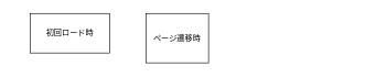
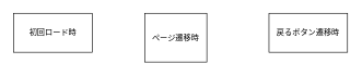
- <mxCell id="3" value="初回ロード時" style="rounded=0;whiteSpace=wrap;html=1;" vertex="1" parent="1"><mxGeometry x="45" y="20" width="120" height="60" as="geometry" /></mxCell>
+ <mxCell id="3" value="初回ロード時" style="rounded=0;whiteSpace=wrap;html=1;" vertex="1" parent="1"><mxGeometry x="20" y="20" width="120" height="60" as="geometry" /></mxCell>
+ <mxCell id="5" value="戻るボタン遷移時" style="rounded=0;whiteSpace=wrap;html=1;" vertex="1" parent="1"><mxGeometry x="410" y="20" width="120" height="60" as="geometry" /></mxCell>
